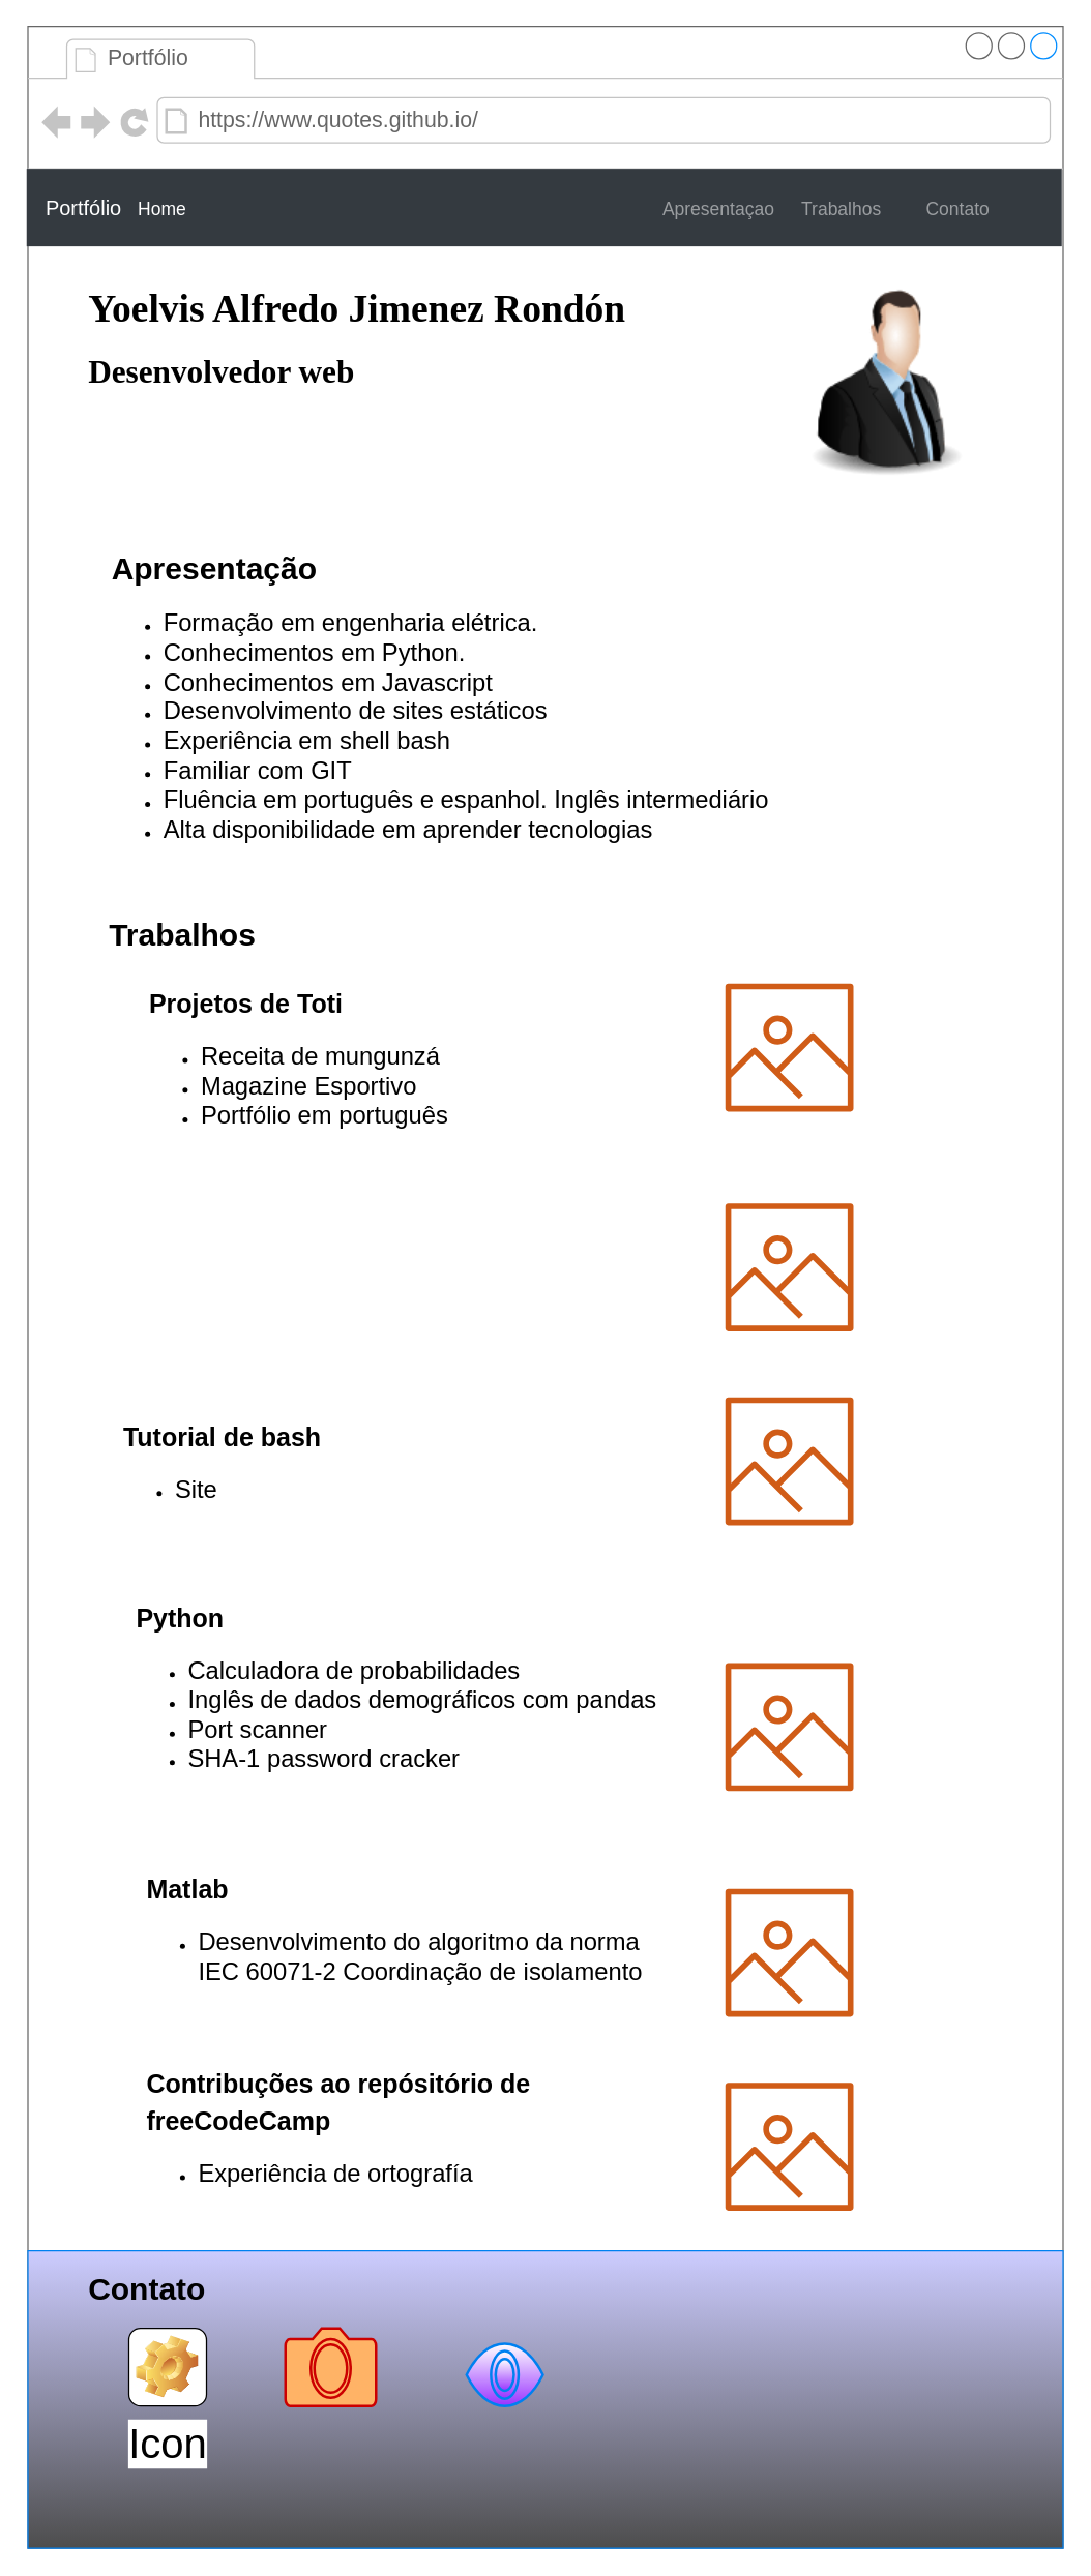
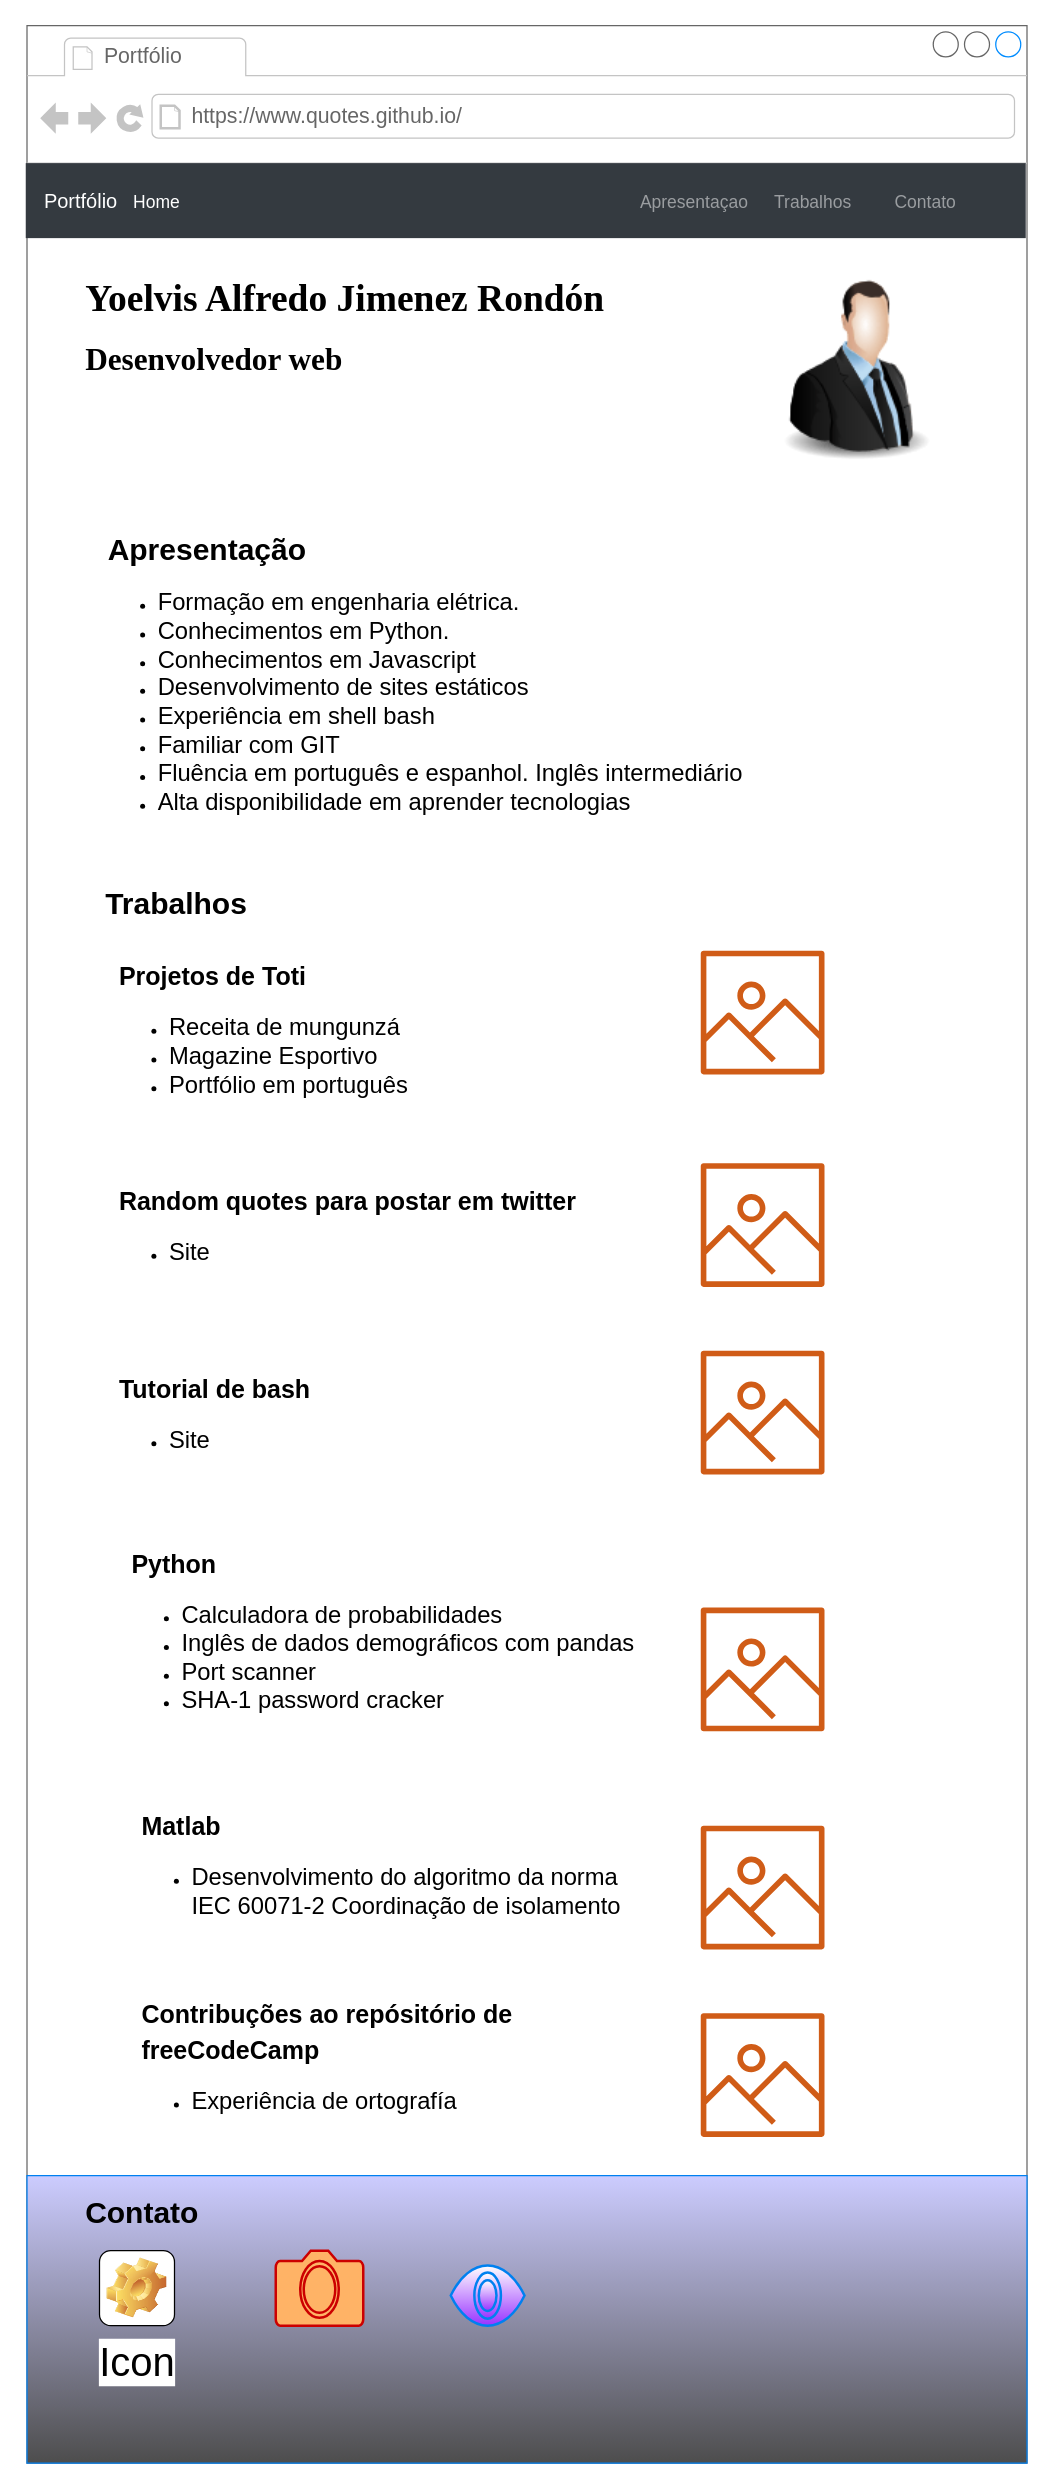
- <mxCell id="16" value="&lt;h1&gt;&lt;font style=&quot;font-size: 20px&quot;&gt;Projetos de Toti&lt;/font&gt;&lt;/h1&gt;&lt;p&gt;&lt;/p&gt;&lt;ul&gt;&lt;li&gt;&lt;span style=&quot;font-size: 19px&quot;&gt;Receita de mungunzá&lt;/span&gt;&lt;br&gt;&lt;/li&gt;&lt;li&gt;&lt;span style=&quot;font-size: 19px&quot;&gt;Magazine Esportivo&lt;/span&gt;&lt;/li&gt;&lt;li&gt;&lt;span style=&quot;font-size: 19px&quot;&gt;Portfólio em português&lt;/span&gt;&lt;/li&gt;&lt;/ul&gt;&lt;p&gt;&lt;/p&gt;" style="text;html=1;strokeColor=none;fillColor=none;spacing=5;spacingTop=-20;whiteSpace=wrap;overflow=hidden;rounded=0;" vertex="1" parent="2"><mxGeometry x="89" y="735" width="421" height="150" as="geometry" /></mxCell>
+ <mxCell id="16" value="&lt;h1&gt;&lt;font style=&quot;font-size: 20px&quot;&gt;Projetos de Toti&lt;/font&gt;&lt;/h1&gt;&lt;p&gt;&lt;/p&gt;&lt;ul&gt;&lt;li&gt;&lt;span style=&quot;font-size: 19px&quot;&gt;Receita de mungunzá&lt;/span&gt;&lt;br&gt;&lt;/li&gt;&lt;li&gt;&lt;span style=&quot;font-size: 19px&quot;&gt;Magazine Esportivo&lt;/span&gt;&lt;/li&gt;&lt;li&gt;&lt;span style=&quot;font-size: 19px&quot;&gt;Portfólio em português&lt;/span&gt;&lt;/li&gt;&lt;/ul&gt;&lt;p&gt;&lt;/p&gt;" style="text;html=1;strokeColor=none;fillColor=none;spacing=5;spacingTop=-20;whiteSpace=wrap;overflow=hidden;rounded=0;" vertex="1" parent="2"><mxGeometry x="69" y="740" width="421" height="150" as="geometry" /></mxCell>
+ <mxCell id="21" value="&lt;h1&gt;&lt;font style=&quot;font-size: 20px&quot;&gt;Random quotes para postar em twitter&lt;/font&gt;&lt;/h1&gt;&lt;p&gt;&lt;/p&gt;&lt;ul&gt;&lt;li&gt;&lt;span style=&quot;font-size: 19px&quot;&gt;Site&lt;/span&gt;&lt;/li&gt;&lt;/ul&gt;&lt;p&gt;&lt;/p&gt;" style="text;html=1;strokeColor=none;fillColor=none;spacing=5;spacingTop=-20;whiteSpace=wrap;overflow=hidden;rounded=0;" vertex="1" parent="2"><mxGeometry x="69" y="920" width="421" height="100" as="geometry" /></mxCell>
- <mxCell id="28" value="Icon" style="icon;html=1;image=img/clipart/Gear_128x128.png;fontSize=32;" vertex="1" parent="2"><mxGeometry x="78" y="1780" width="60" height="60" as="geometry" /></mxCell>
+ <mxCell id="28" value="Icon" style="icon;html=1;image=img/clipart/Gear_128x128.png;fontSize=32;" vertex="1" parent="2"><mxGeometry x="58" y="1780" width="60" height="60" as="geometry" /></mxCell>
